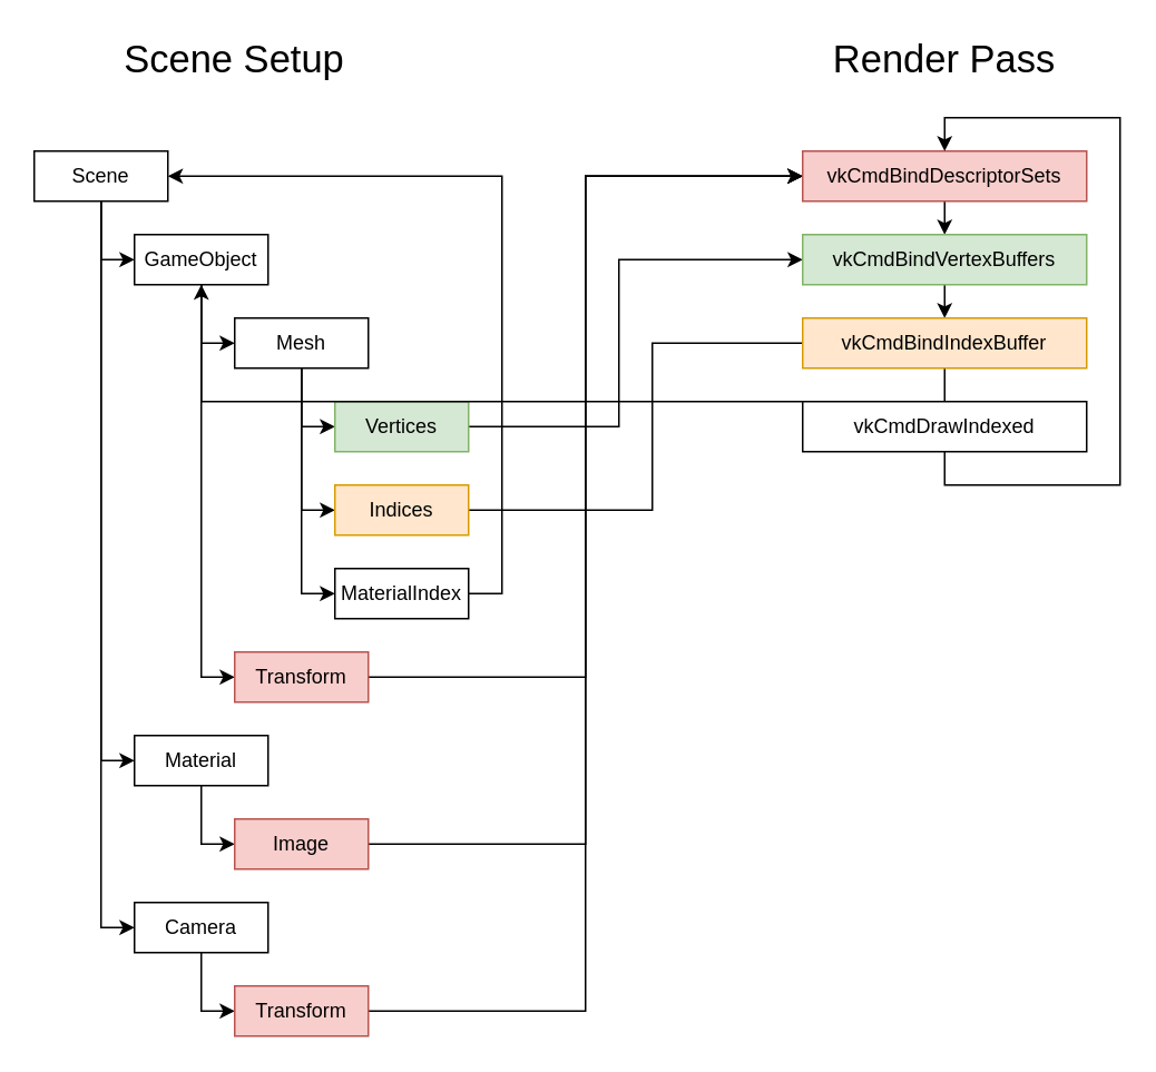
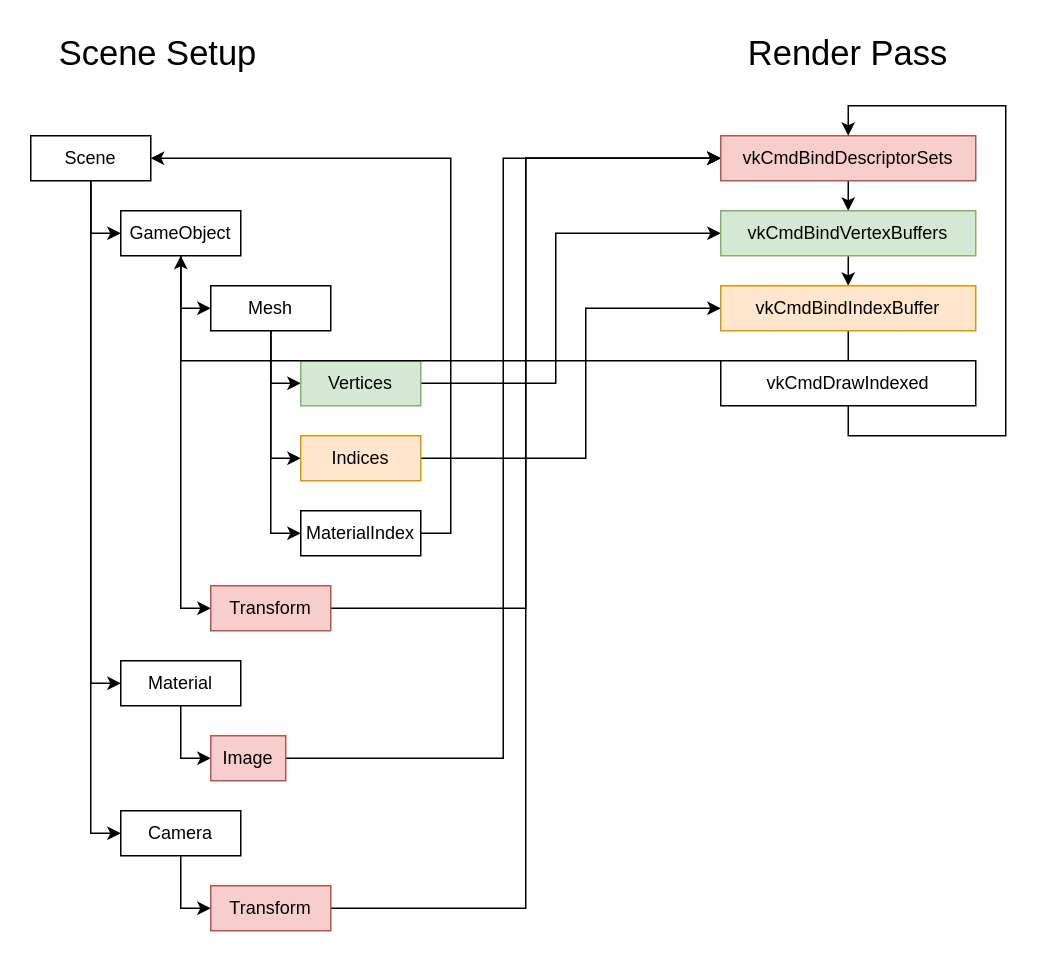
- <mxCell id="36" value="&lt;font style=&quot;font-size: 23px;&quot;&gt;Scene Setup&lt;/font&gt;" style="text;html=1;strokeColor=none;fillColor=none;align=center;verticalAlign=middle;whiteSpace=wrap;rounded=0;" vertex="1" parent="1"><mxGeometry x="55" y="20" width="170" height="30" as="geometry" /></mxCell>
+ <mxCell id="36" value="&lt;font style=&quot;font-size: 23px;&quot;&gt;Scene Setup&lt;/font&gt;" style="text;html=1;strokeColor=none;fillColor=none;align=center;verticalAlign=middle;whiteSpace=wrap;rounded=0;" vertex="1" parent="1"><mxGeometry x="20" y="20" width="170" height="30" as="geometry" /></mxCell>
- <mxCell id="19" style="edgeStyle=orthogonalEdgeStyle;rounded=0;orthogonalLoop=1;jettySize=auto;html=1;exitX=1;exitY=0.5;exitDx=0;exitDy=0;entryX=0;entryY=0.5;entryDx=0;entryDy=0;fontSize=23;endArrow=none;" edge="1" parent="1" source="20" target="34"><mxGeometry relative="1" as="geometry"><Array as="points"><mxPoint x="390" y="305" /><mxPoint x="390" y="205" /></Array></mxGeometry></mxCell>
+ <mxCell id="19" style="edgeStyle=orthogonalEdgeStyle;rounded=0;orthogonalLoop=1;jettySize=auto;html=1;exitX=1;exitY=0.5;exitDx=0;exitDy=0;entryX=0;entryY=0.5;entryDx=0;entryDy=0;fontSize=23;" edge="1" parent="1" source="20" target="34"><mxGeometry relative="1" as="geometry"><Array as="points"><mxPoint x="390" y="305" /><mxPoint x="390" y="205" /></Array></mxGeometry></mxCell>
- <mxCell id="16" value="&lt;div&gt;Image&lt;/div&gt;" style="rounded=0;whiteSpace=wrap;html=1;fillColor=#f8cecc;strokeColor=#b85450;" vertex="1" parent="1"><mxGeometry x="140" y="490" width="80" height="30" as="geometry" /></mxCell>
+ <mxCell id="16" value="&lt;div&gt;Image&lt;/div&gt;" style="rounded=0;whiteSpace=wrap;html=1;fillColor=#f8cecc;strokeColor=#b85450;" vertex="1" parent="1"><mxGeometry x="140" y="490" width="50" height="30" as="geometry" /></mxCell>
